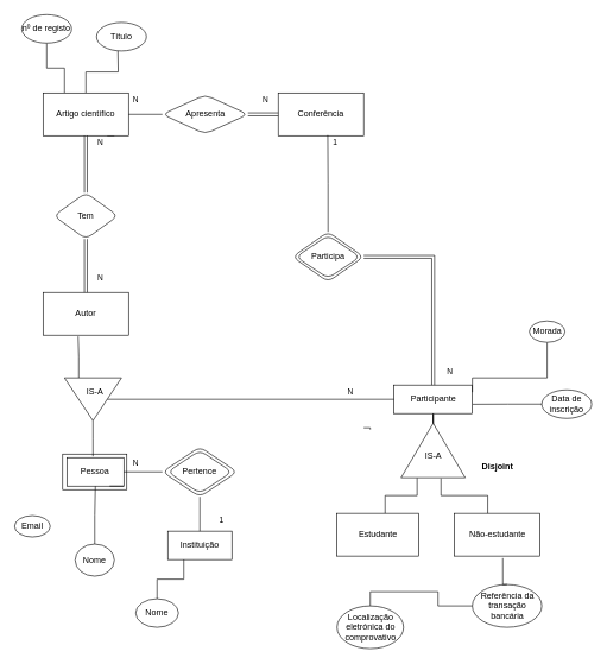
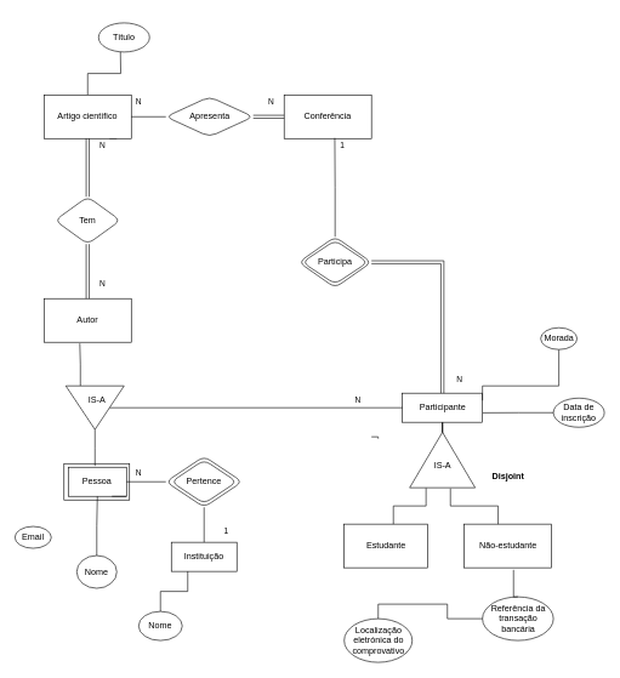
- <mxCell id="8" value="nº de registo" style="ellipse;whiteSpace=wrap;html=1;" vertex="1" parent="1"><mxGeometry x="30" y="20" width="70" height="40" as="geometry" /></mxCell>
- <mxCell id="2" style="edgeStyle=orthogonalEdgeStyle;rounded=0;orthogonalLoop=1;jettySize=auto;html=1;exitX=0.25;exitY=0;exitDx=0;exitDy=0;endArrow=none;endFill=0;" edge="1" parent="1" source="5" target="8"><mxGeometry relative="1" as="geometry" /></mxCell>
